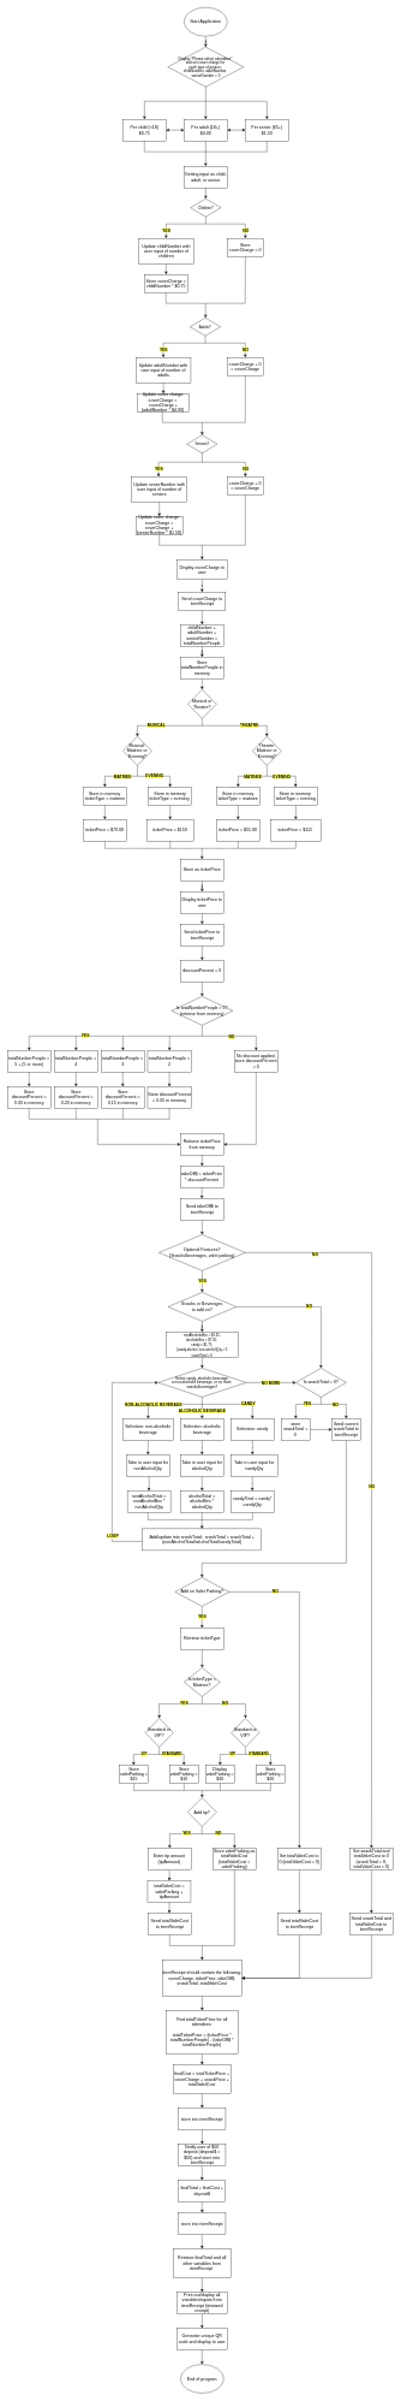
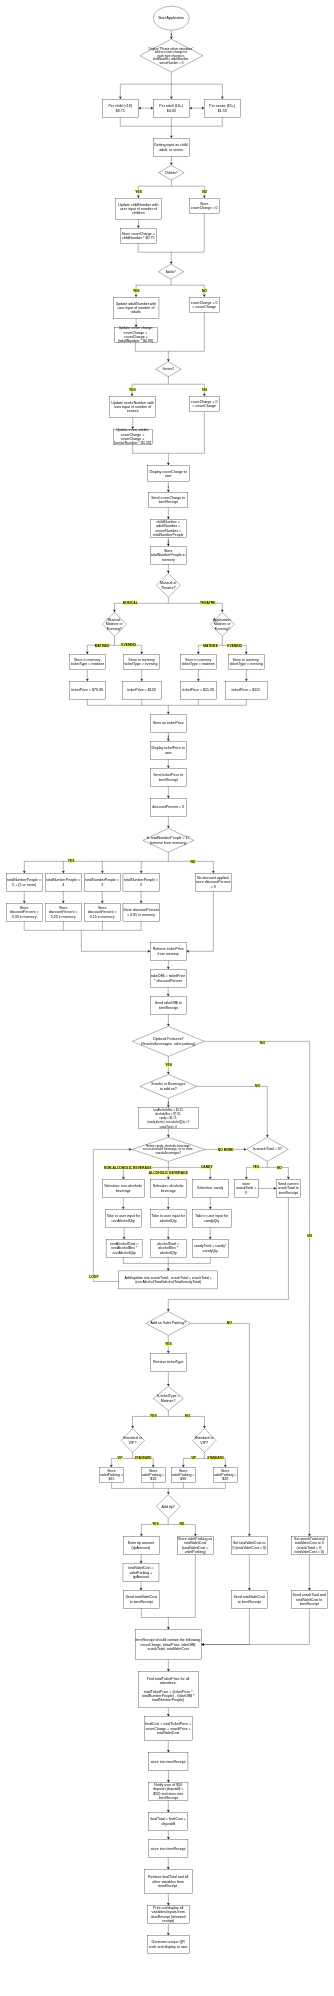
- <mxCell id="53" value="Update cover charge: coverCharge = coverCharge + (seniorNumber * $1.50)" style="rounded=0;whiteSpace=wrap;html=1;" vertex="1" parent="1"><mxGeometry x="376.25" y="1430" width="130" height="50" as="geometry" /></mxCell>
+ <mxCell id="53" value="Update cover adults: coverCharge = coverCharge + (seniorNumber * $1.50)" style="rounded=0;whiteSpace=wrap;html=1;" vertex="1" parent="1"><mxGeometry x="376.25" y="1430" width="130" height="50" as="geometry" /></mxCell>
- <mxCell id="68" value="Theatre: Matinee or Evening?" style="rhombus;whiteSpace=wrap;html=1;" vertex="1" parent="1"><mxGeometry x="700.01" y="2040" width="80" height="80" as="geometry" /></mxCell>
+ <mxCell id="68" value="Application: Matinee or Evening?" style="rhombus;whiteSpace=wrap;html=1;" vertex="1" parent="1"><mxGeometry x="700.01" y="2040" width="80" height="80" as="geometry" /></mxCell>
- <mxCell id="237" value="Display valetParking = $30" style="rounded=0;whiteSpace=wrap;html=1;" vertex="1" parent="1"><mxGeometry x="570" y="4890" width="80" height="50" as="geometry" /></mxCell>
+ <mxCell id="237" value="Store valetParking = $30" style="rounded=0;whiteSpace=wrap;html=1;" vertex="1" parent="1"><mxGeometry x="570" y="4890" width="80" height="50" as="geometry" /></mxCell>
- <mxCell id="280" style="edgeStyle=orthogonalEdgeStyle;rounded=0;orthogonalLoop=1;jettySize=auto;html=1;" edge="1" parent="1" source="281" target="282"><mxGeometry relative="1" as="geometry" /></mxCell>
- <mxCell id="282" value="End of program" style="ellipse;whiteSpace=wrap;html=1;" vertex="1" parent="1"><mxGeometry x="500" y="6550" width="120" height="80" as="geometry" /></mxCell>
